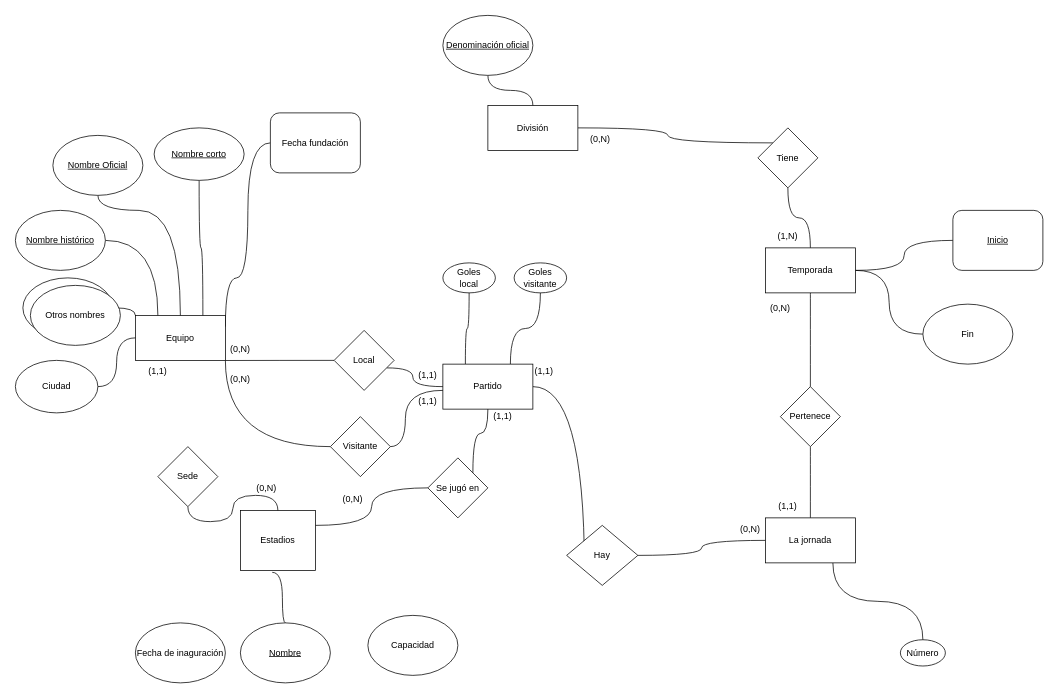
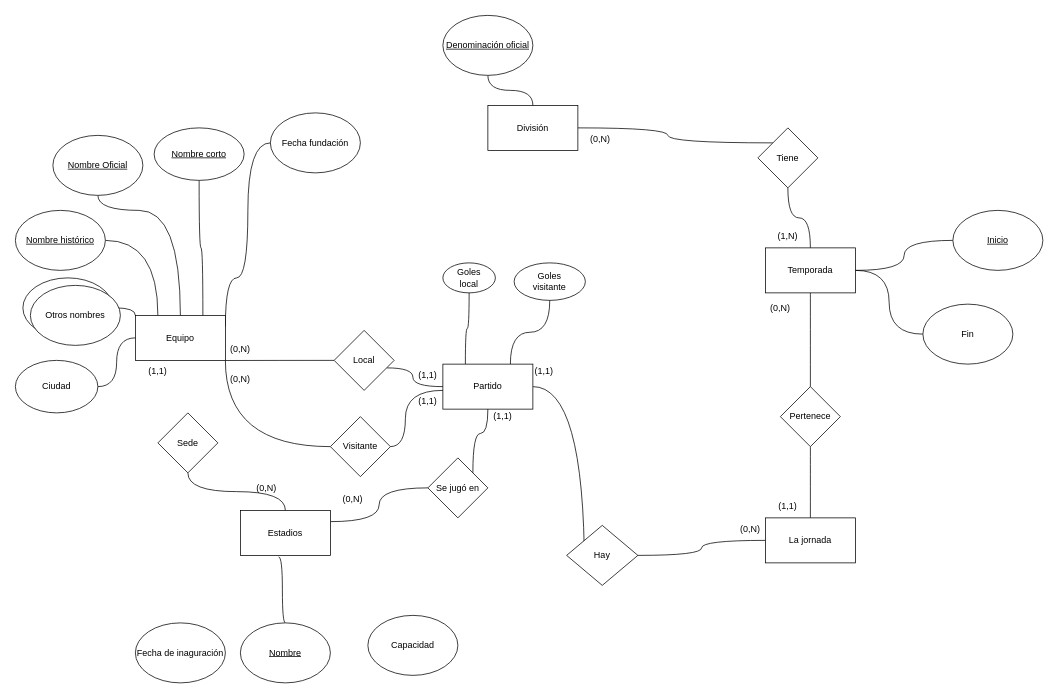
- <mxCell id="21" value="Fecha fundación" style="whiteSpace=wrap;html=1;rounded=1;" parent="1" vertex="1"><mxGeometry x="360" y="150" width="120" height="80" as="geometry" /></mxCell>
+ <mxCell id="21" value="Fecha fundación" style="ellipse;whiteSpace=wrap;html=1;" parent="1" vertex="1"><mxGeometry x="360" y="150" width="120" height="80" as="geometry" /></mxCell>
- <mxCell id="70" value="&lt;u&gt;Inicio&lt;/u&gt;" style="whiteSpace=wrap;html=1;rounded=1;" parent="1" vertex="1"><mxGeometry x="1270" y="280" width="120" height="80" as="geometry" /></mxCell>
+ <mxCell id="70" value="&lt;u&gt;Inicio&lt;/u&gt;" style="ellipse;whiteSpace=wrap;html=1;" parent="1" vertex="1"><mxGeometry x="1270" y="280" width="120" height="80" as="geometry" /></mxCell>
- <mxCell id="38" value="Goles&lt;br&gt;visitante" style="ellipse;whiteSpace=wrap;html=1;" parent="1" vertex="1"><mxGeometry x="685" y="350" width="70" height="40" as="geometry" /></mxCell>
+ <mxCell id="38" value="Goles&lt;br&gt;visitante" style="ellipse;whiteSpace=wrap;html=1;" parent="1" vertex="1"><mxGeometry x="685" y="350" width="95" height="50" as="geometry" /></mxCell>
- <mxCell id="27" value="Sede" style="rhombus;whiteSpace=wrap;html=1;" parent="1" vertex="1"><mxGeometry x="210" y="595" width="80" height="80" as="geometry" /></mxCell>
+ <mxCell id="27" value="Sede" style="rhombus;whiteSpace=wrap;html=1;" parent="1" vertex="1"><mxGeometry x="210" y="550" width="80" height="80" as="geometry" /></mxCell>
- <mxCell id="5" value="Estadios" style="rounded=0;whiteSpace=wrap;html=1;" parent="1" vertex="1"><mxGeometry x="320" y="680" width="100" height="80" as="geometry" /></mxCell>
+ <mxCell id="5" value="Estadios" style="rounded=0;whiteSpace=wrap;html=1;" parent="1" vertex="1"><mxGeometry x="320" y="680" width="120" height="60" as="geometry" /></mxCell>
- <mxCell id="60" style="edgeStyle=orthogonalEdgeStyle;curved=1;rounded=0;orthogonalLoop=1;jettySize=auto;html=1;exitX=0.75;exitY=1;exitDx=0;exitDy=0;entryX=0.5;entryY=0;entryDx=0;entryDy=0;strokeWidth=1;endArrow=none;endFill=0;" parent="1" source="61" target="36" edge="1"><mxGeometry relative="1" as="geometry" /></mxCell>
- <mxCell id="36" value="Número" style="ellipse;whiteSpace=wrap;html=1;" parent="1" vertex="1"><mxGeometry x="1200" y="852.5" width="60" height="35" as="geometry" /></mxCell>
